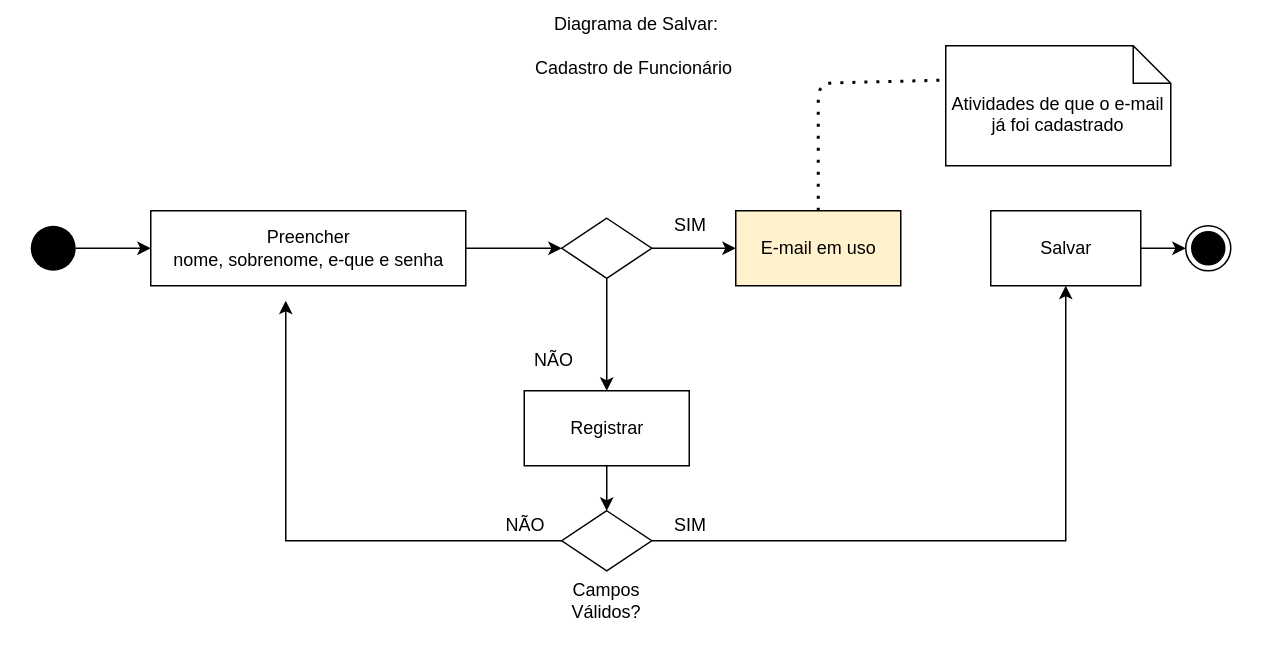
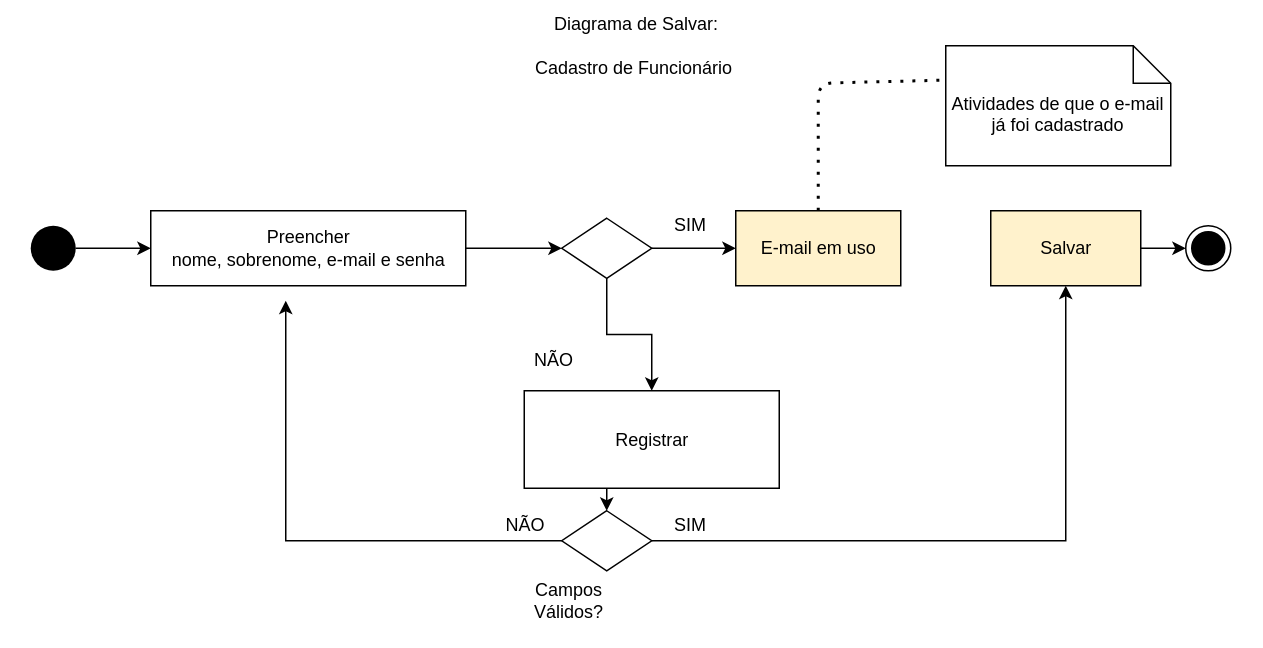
- <mxCell id="12" value="Preencher &lt;br&gt;nome, sobrenome, e-que e senha" style="html=1;" parent="1" vertex="1"><mxGeometry x="100" y="140" width="210" height="50" as="geometry" /></mxCell>
+ <mxCell id="12" value="Preencher &lt;br&gt;nome, sobrenome, e-mail e senha" style="html=1;" parent="1" vertex="1"><mxGeometry x="100" y="140" width="210" height="50" as="geometry" /></mxCell>
- <mxCell id="22" value="Salvar" style="html=1;" parent="1" vertex="1"><mxGeometry x="660" y="140" width="100" height="50" as="geometry" /></mxCell>
+ <mxCell id="22" value="Salvar" style="html=1;fillColor=#fff2cc;" parent="1" vertex="1"><mxGeometry x="660" y="140" width="100" height="50" as="geometry" /></mxCell>
- <mxCell id="6" value="Registrar" style="html=1;" parent="1" vertex="1"><mxGeometry x="349" y="260" width="110" height="50" as="geometry" /></mxCell>
+ <mxCell id="6" value="Registrar" style="html=1;" parent="1" vertex="1"><mxGeometry x="349" y="260" width="170" height="65" as="geometry" /></mxCell>
- <mxCell id="21" value="Campos Válidos?" style="text;html=1;strokeColor=none;fillColor=none;align=center;verticalAlign=middle;whiteSpace=wrap;rounded=0;" parent="1" vertex="1"><mxGeometry x="384" y="390" width="40" height="20" as="geometry" /></mxCell>
+ <mxCell id="21" value="Campos Válidos?" style="text;html=1;strokeColor=none;fillColor=none;align=center;verticalAlign=middle;whiteSpace=wrap;rounded=0;" parent="1" vertex="1"><mxGeometry x="359" y="390" width="40" height="20" as="geometry" /></mxCell>
